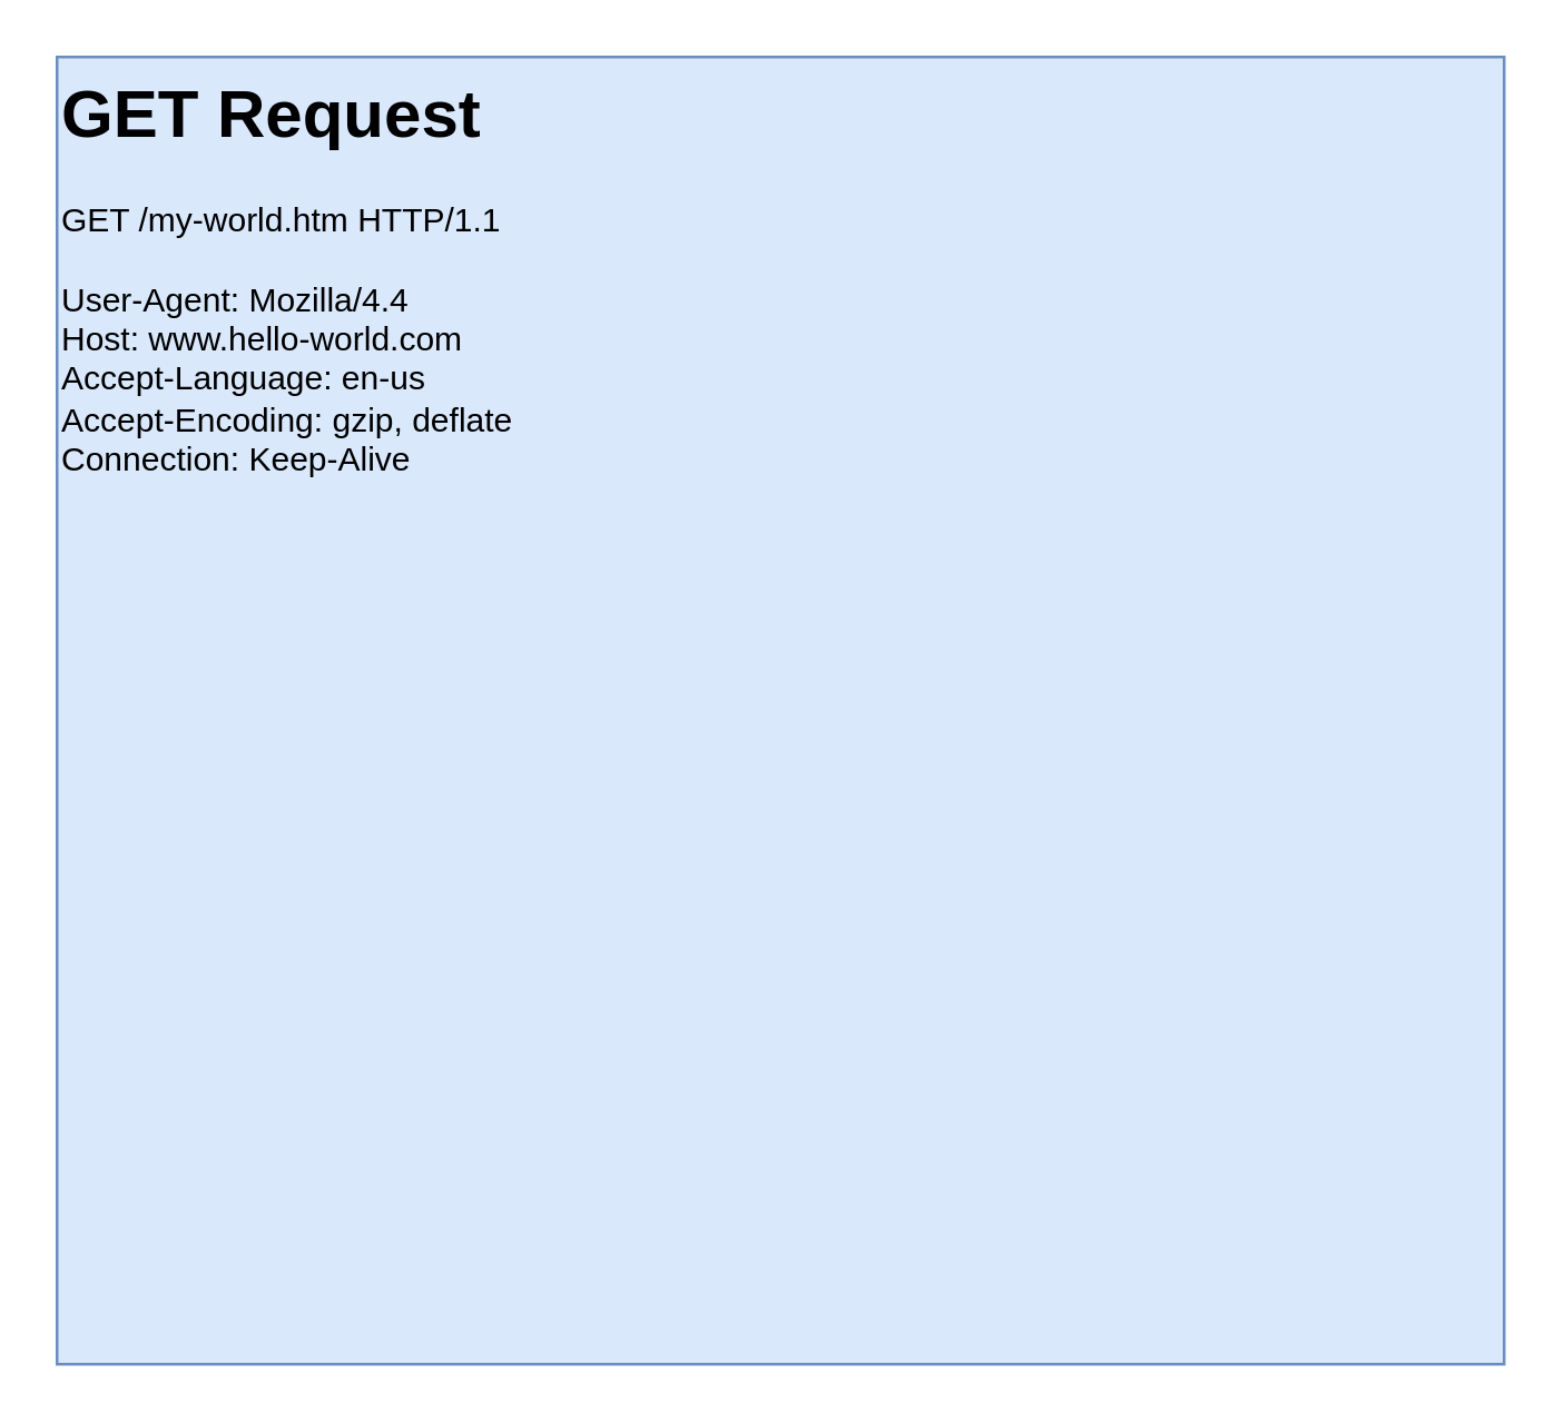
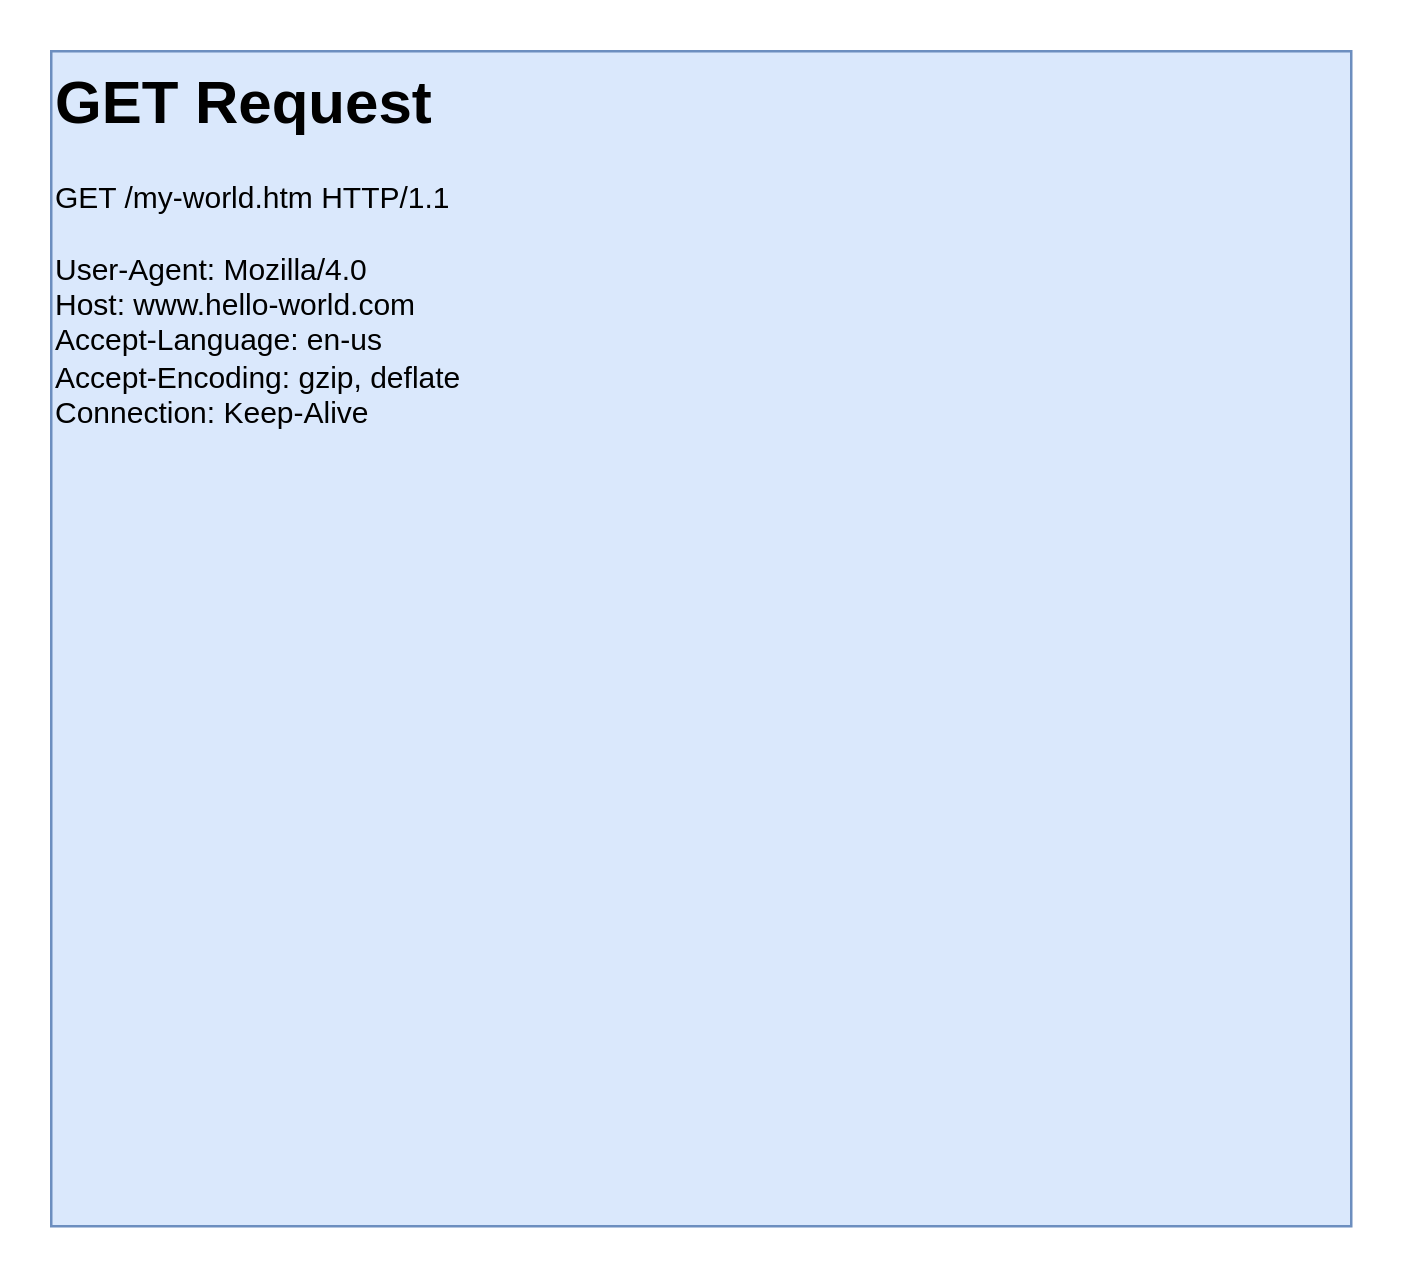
- <mxCell id="3" value="&lt;h1 style=&quot;margin-top: 0px;&quot;&gt;GET Request&lt;/h1&gt;&lt;div&gt;GET /my-world.htm HTTP/1.1&lt;/div&gt;&lt;div&gt;&lt;br&gt;&lt;/div&gt;&lt;div&gt;User-Agent: Mozilla/4.4&amp;nbsp;&lt;/div&gt;&lt;div&gt;Host: www.hello-world.com&lt;/div&gt;&lt;div&gt;Accept-Language: en-us&lt;/div&gt;&lt;div&gt;Accept-Encoding: gzip, deflate&lt;/div&gt;&lt;div&gt;Connection: Keep-Alive&lt;/div&gt;" style="text;html=1;whiteSpace=wrap;overflow=hidden;rounded=0;" vertex="1" parent="1"><mxGeometry x="20" y="20" width="520" height="200" as="geometry" /></mxCell>
+ <mxCell id="3" value="&lt;h1 style=&quot;margin-top: 0px;&quot;&gt;GET Request&lt;/h1&gt;&lt;div&gt;GET /my-world.htm HTTP/1.1&lt;/div&gt;&lt;div&gt;&lt;br&gt;&lt;/div&gt;&lt;div&gt;User-Agent: Mozilla/4.0&amp;nbsp;&lt;/div&gt;&lt;div&gt;Host: www.hello-world.com&lt;/div&gt;&lt;div&gt;Accept-Language: en-us&lt;/div&gt;&lt;div&gt;Accept-Encoding: gzip, deflate&lt;/div&gt;&lt;div&gt;Connection: Keep-Alive&lt;/div&gt;" style="text;html=1;whiteSpace=wrap;overflow=hidden;rounded=0;" vertex="1" parent="1"><mxGeometry x="20" y="20" width="520" height="200" as="geometry" /></mxCell>
